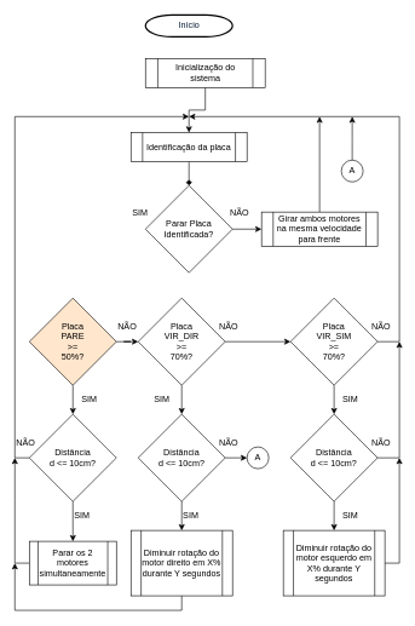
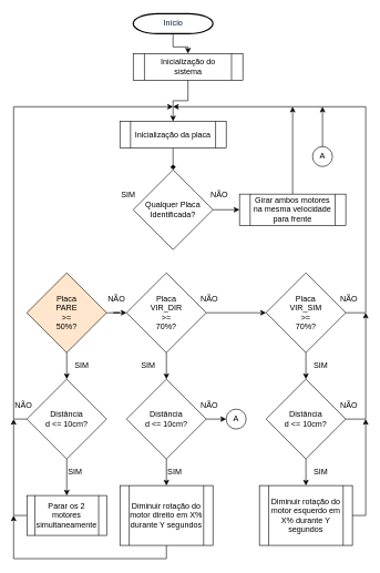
+ <mxCell id="2" value="" style="edgeStyle=orthogonalEdgeStyle;rounded=0;orthogonalLoop=1;jettySize=auto;html=1;" parent="1" source="3" target="5" edge="1"><mxGeometry relative="1" as="geometry" /></mxCell>
- <mxCell id="7" value="Identificação da placa" style="shape=process;whiteSpace=wrap;html=1;backgroundOutline=1;" parent="1" vertex="1"><mxGeometry x="180" y="182" width="160" height="40" as="geometry" /></mxCell>
+ <mxCell id="7" value="Inicialização da placa" style="shape=process;whiteSpace=wrap;html=1;backgroundOutline=1;" parent="1" vertex="1"><mxGeometry x="180" y="182" width="160" height="40" as="geometry" /></mxCell>
- <mxCell id="45" value="Parar Placa&lt;br&gt;Identificada?" style="rhombus;whiteSpace=wrap;html=1;" parent="1" vertex="1"><mxGeometry x="200" y="255" width="120" height="120" as="geometry" /></mxCell>
+ <mxCell id="45" value="Qualquer Placa&lt;br&gt;Identificada?" style="rhombus;whiteSpace=wrap;html=1;" parent="1" vertex="1"><mxGeometry x="200" y="255" width="120" height="120" as="geometry" /></mxCell>
